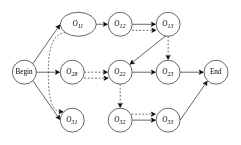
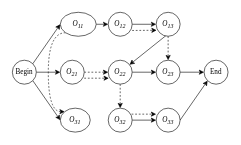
- <mxCell id="11" value="O&lt;sub&gt;28&lt;/sub&gt;" style="ellipse;whiteSpace=wrap;html=1;aspect=fixed;fontFamily=Times New Roman;fontStyle=2" vertex="1" parent="1"><mxGeometry x="100" y="100" width="40" height="40" as="geometry" /></mxCell>
+ <mxCell id="11" value="O&lt;sub&gt;21&lt;/sub&gt;" style="ellipse;whiteSpace=wrap;html=1;aspect=fixed;fontFamily=Times New Roman;fontStyle=2" vertex="1" parent="1"><mxGeometry x="100" y="100" width="40" height="40" as="geometry" /></mxCell>
- <mxCell id="17" value="O&lt;sub&gt;31&lt;/sub&gt;" style="ellipse;whiteSpace=wrap;html=1;aspect=fixed;fontFamily=Times New Roman;fontStyle=2" vertex="1" parent="1"><mxGeometry x="100" y="180" width="40" height="40" as="geometry" /></mxCell>
+ <mxCell id="17" value="O&lt;sub&gt;31&lt;/sub&gt;" style="ellipse;whiteSpace=wrap;html=1;aspect=fixed;fontFamily=Times New Roman;fontStyle=2" vertex="1" parent="1"><mxGeometry x="100" y="180" width="50" height="40" as="geometry" /></mxCell>
